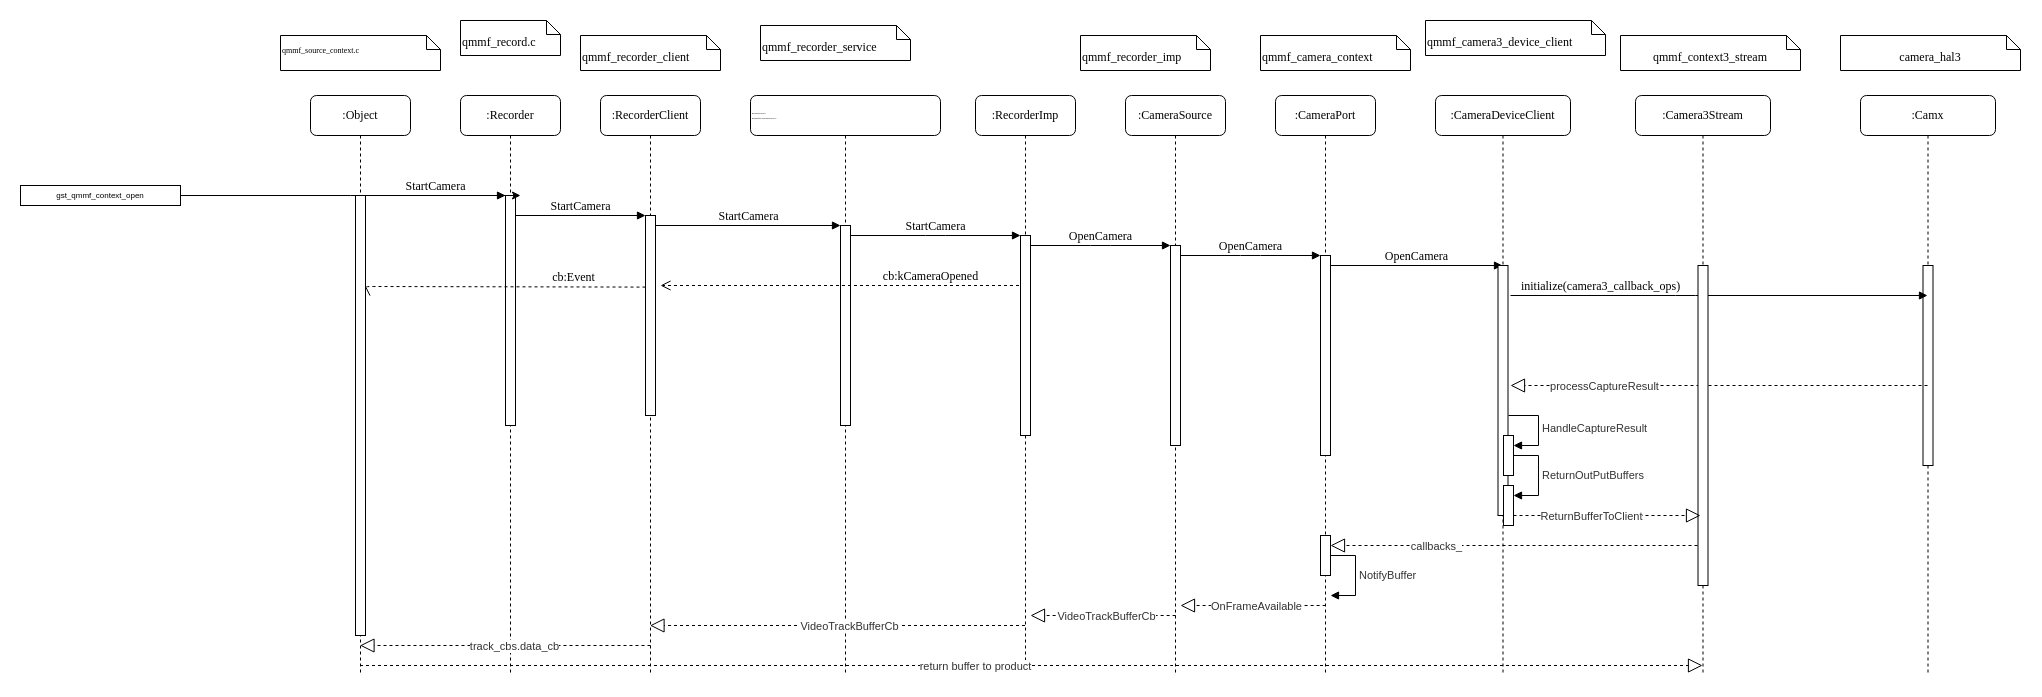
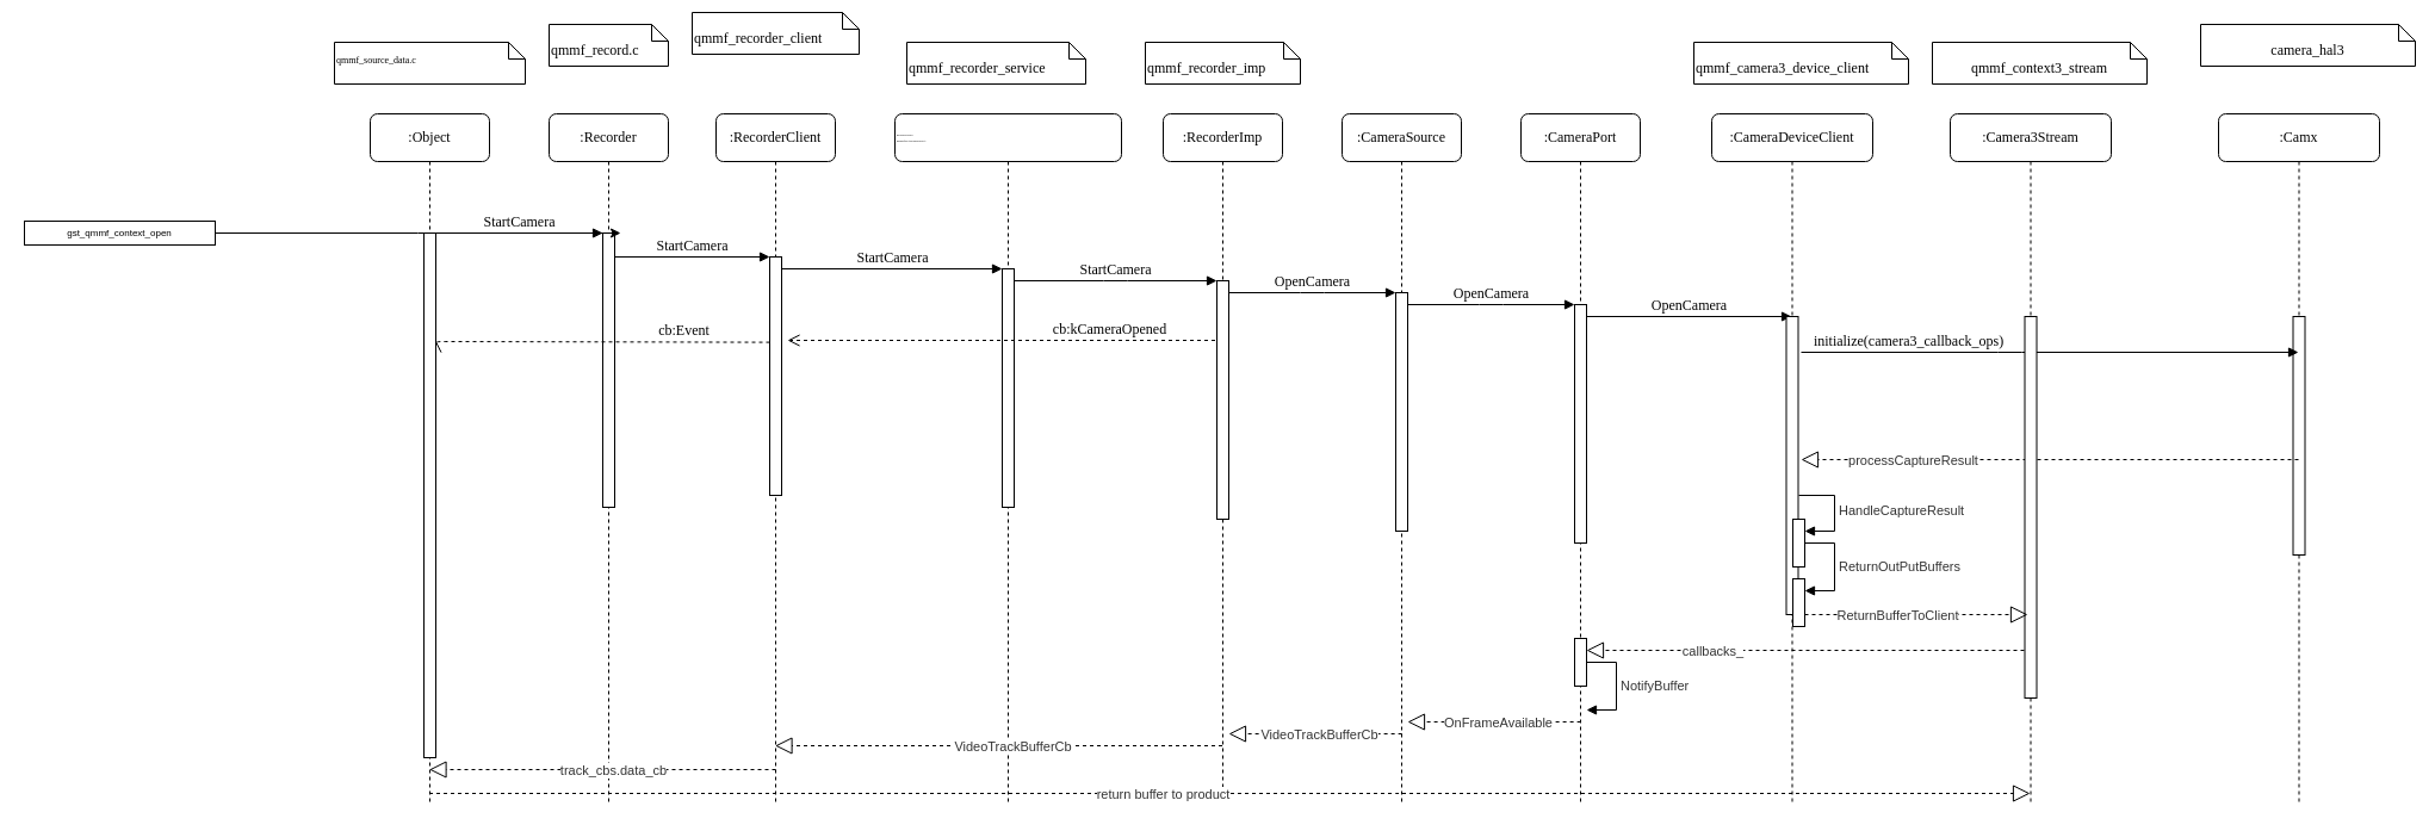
- <mxCell id="37" value="&lt;br&gt;qmmf_camera3_device_client" style="shape=note;whiteSpace=wrap;html=1;size=14;verticalAlign=top;align=left;spacingTop=-6;rounded=0;shadow=0;comic=0;labelBackgroundColor=none;strokeWidth=1;fontFamily=Verdana;fontSize=12" parent="1" vertex="1"><mxGeometry x="1425" y="20" width="180" height="35" as="geometry" /></mxCell>
+ <mxCell id="37" value="&lt;br&gt;qmmf_camera3_device_client" style="shape=note;whiteSpace=wrap;html=1;size=14;verticalAlign=top;align=left;spacingTop=-6;rounded=0;shadow=0;comic=0;labelBackgroundColor=none;strokeWidth=1;fontFamily=Verdana;fontSize=12" parent="1" vertex="1"><mxGeometry x="1420" y="35" width="180" height="35" as="geometry" /></mxCell>
- <mxCell id="18" value="&lt;br&gt;qmmf_source_context.c" style="shape=note;whiteSpace=wrap;html=1;size=14;verticalAlign=top;align=left;spacingTop=-6;rounded=0;shadow=0;comic=0;labelBackgroundColor=none;strokeWidth=1;fontFamily=Verdana;fontSize=8;" parent="1" vertex="1"><mxGeometry x="280" y="35" width="160" height="35" as="geometry" /></mxCell>
+ <mxCell id="18" value="&lt;br&gt;qmmf_source_data.c" style="shape=note;whiteSpace=wrap;html=1;size=14;verticalAlign=top;align=left;spacingTop=-6;rounded=0;shadow=0;comic=0;labelBackgroundColor=none;strokeWidth=1;fontFamily=Verdana;fontSize=8;" parent="1" vertex="1"><mxGeometry x="280" y="35" width="160" height="35" as="geometry" /></mxCell>
- <mxCell id="24" value="&lt;br&gt;qmmf_recorder_service" style="shape=note;whiteSpace=wrap;html=1;size=14;verticalAlign=top;align=left;spacingTop=-6;rounded=0;shadow=0;comic=0;labelBackgroundColor=none;strokeWidth=1;fontFamily=Verdana;fontSize=12" parent="1" vertex="1"><mxGeometry x="760" y="25" width="150" height="35" as="geometry" /></mxCell>
+ <mxCell id="24" value="&lt;br&gt;qmmf_recorder_service" style="shape=note;whiteSpace=wrap;html=1;size=14;verticalAlign=top;align=left;spacingTop=-6;rounded=0;shadow=0;comic=0;labelBackgroundColor=none;strokeWidth=1;fontFamily=Verdana;fontSize=12" parent="1" vertex="1"><mxGeometry x="760" y="35" width="150" height="35" as="geometry" /></mxCell>
- <mxCell id="20" value="&lt;br&gt;qmmf_recorder_client" style="shape=note;whiteSpace=wrap;html=1;size=14;verticalAlign=top;align=left;spacingTop=-6;rounded=0;shadow=0;comic=0;labelBackgroundColor=none;strokeWidth=1;fontFamily=Verdana;fontSize=12" parent="1" vertex="1"><mxGeometry x="580" y="35" width="140" height="35" as="geometry" /></mxCell>
+ <mxCell id="20" value="&lt;br&gt;qmmf_recorder_client" style="shape=note;whiteSpace=wrap;html=1;size=14;verticalAlign=top;align=left;spacingTop=-6;rounded=0;shadow=0;comic=0;labelBackgroundColor=none;strokeWidth=1;fontFamily=Verdana;fontSize=12" parent="1" vertex="1"><mxGeometry x="580" y="10" width="140" height="35" as="geometry" /></mxCell>
- <mxCell id="21" value="&lt;br&gt;qmmf_recorder_imp" style="shape=note;whiteSpace=wrap;html=1;size=14;verticalAlign=top;align=left;spacingTop=-6;rounded=0;shadow=0;comic=0;labelBackgroundColor=none;strokeWidth=1;fontFamily=Verdana;fontSize=12" parent="1" vertex="1"><mxGeometry x="1080" y="35" width="130" height="35" as="geometry" /></mxCell>
+ <mxCell id="21" value="&lt;br&gt;qmmf_recorder_imp" style="shape=note;whiteSpace=wrap;html=1;size=14;verticalAlign=top;align=left;spacingTop=-6;rounded=0;shadow=0;comic=0;labelBackgroundColor=none;strokeWidth=1;fontFamily=Verdana;fontSize=12" parent="1" vertex="1"><mxGeometry x="960" y="35" width="130" height="35" as="geometry" /></mxCell>
- <mxCell id="30" value="&lt;br&gt;qmmf_camera_context" style="shape=note;whiteSpace=wrap;html=1;size=14;verticalAlign=top;align=left;spacingTop=-6;rounded=0;shadow=0;comic=0;labelBackgroundColor=none;strokeWidth=1;fontFamily=Verdana;fontSize=12" parent="1" vertex="1"><mxGeometry x="1260" y="35" width="150" height="35" as="geometry" /></mxCell>
- <mxCell id="46" value="&lt;br&gt;camera_hal3" style="shape=note;whiteSpace=wrap;html=1;size=14;verticalAlign=top;align=center;spacingTop=-6;rounded=0;shadow=0;comic=0;labelBackgroundColor=none;strokeWidth=1;fontFamily=Verdana;fontSize=12" parent="1" vertex="1"><mxGeometry x="1840" y="35" width="180" height="35" as="geometry" /></mxCell>
+ <mxCell id="46" value="&lt;br&gt;camera_hal3" style="shape=note;whiteSpace=wrap;html=1;size=14;verticalAlign=top;align=center;spacingTop=-6;rounded=0;shadow=0;comic=0;labelBackgroundColor=none;strokeWidth=1;fontFamily=Verdana;fontSize=12" parent="1" vertex="1"><mxGeometry x="1845" y="20" width="180" height="35" as="geometry" /></mxCell>
